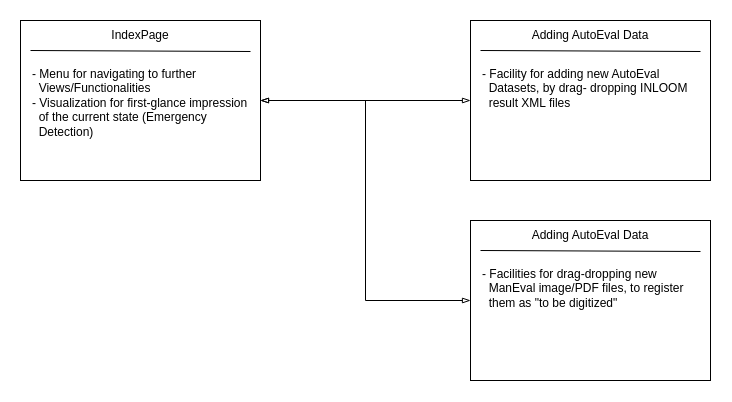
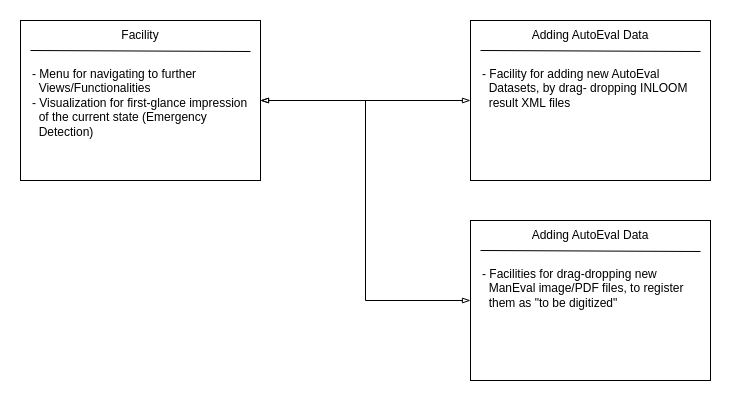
- <mxCell id="5" value="IndexPage" style="text;html=1;strokeColor=none;fillColor=none;align=center;verticalAlign=middle;whiteSpace=wrap;rounded=0;" vertex="1" parent="1"><mxGeometry x="30" y="20" width="220" height="30" as="geometry" /></mxCell>
+ <mxCell id="5" value="Facility" style="text;html=1;strokeColor=none;fillColor=none;align=center;verticalAlign=middle;whiteSpace=wrap;rounded=0;" vertex="1" parent="1"><mxGeometry x="30" y="20" width="220" height="30" as="geometry" /></mxCell>
